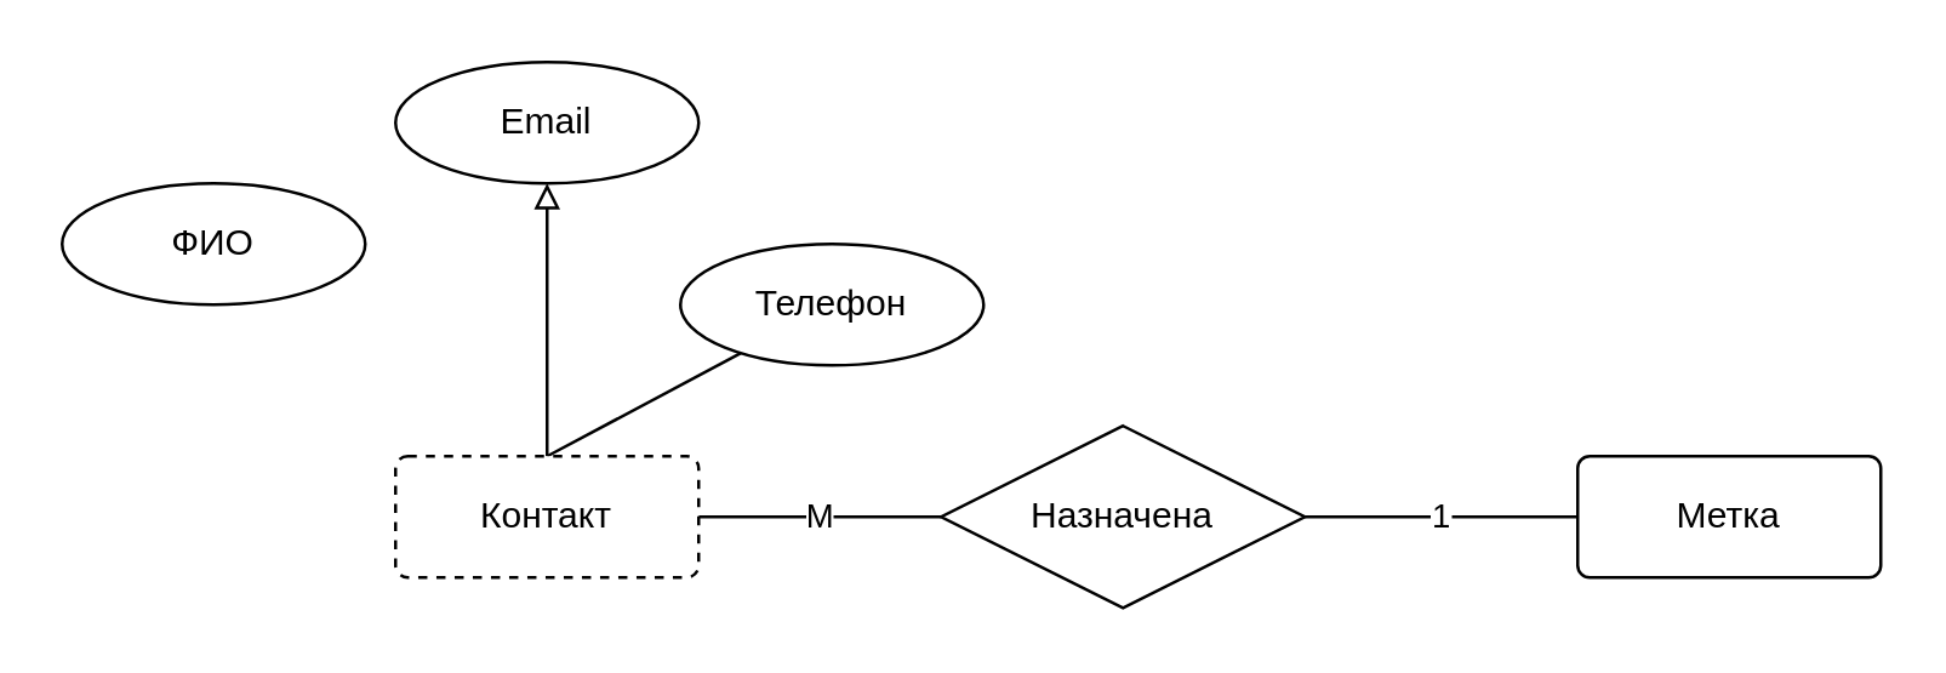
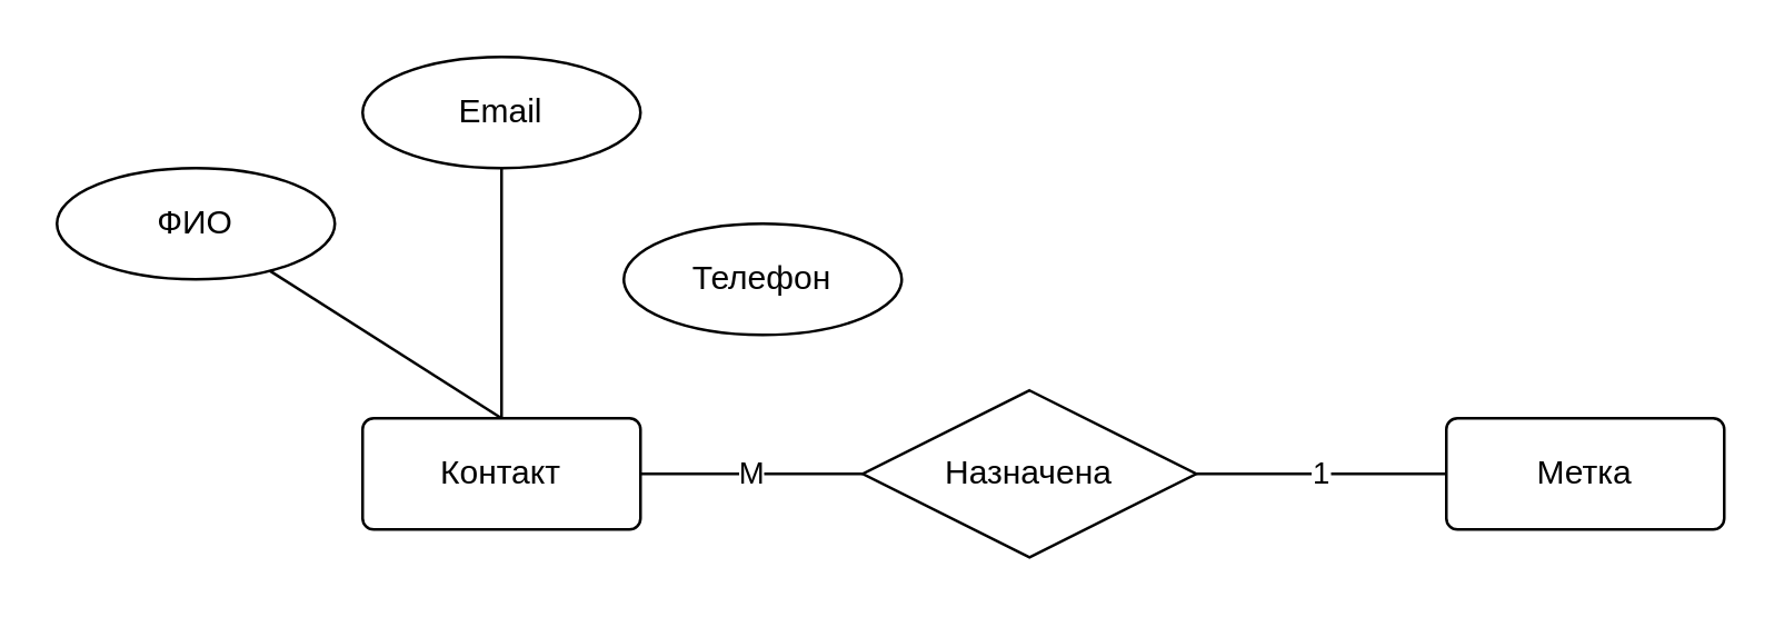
- <mxCell id="5" value="" style="edgeStyle=none;rounded=0;orthogonalLoop=1;jettySize=auto;html=1;endArrow=block;endFill=0;" edge="1" parent="1" source="6" target="8"><mxGeometry relative="1" as="geometry" /></mxCell>
+ <mxCell id="5" value="" style="edgeStyle=none;rounded=0;orthogonalLoop=1;jettySize=auto;html=1;endArrow=none;endFill=0;" edge="1" parent="1" source="6" target="8"><mxGeometry relative="1" as="geometry" /></mxCell>
- <mxCell id="4" style="edgeStyle=none;rounded=0;orthogonalLoop=1;jettySize=auto;html=1;exitX=0.5;exitY=0;exitDx=0;exitDy=0;endArrow=none;endFill=0;" edge="1" parent="1" source="6" target="9"><mxGeometry relative="1" as="geometry" /></mxCell>
+ <mxCell id="4" style="edgeStyle=none;rounded=0;orthogonalLoop=1;jettySize=auto;html=1;exitX=0.5;exitY=0;exitDx=0;exitDy=0;endArrow=none;endFill=0;" edge="1" parent="1" source="6" target="2"><mxGeometry relative="1" as="geometry" /></mxCell>
- <mxCell id="6" value="Контакт" style="rounded=1;arcSize=10;whiteSpace=wrap;html=1;align=center;dashed=1;" vertex="1" parent="1"><mxGeometry x="130" y="150" width="100" height="40" as="geometry" /></mxCell>
+ <mxCell id="6" value="Контакт" style="rounded=1;arcSize=10;whiteSpace=wrap;html=1;align=center;" vertex="1" parent="1"><mxGeometry x="130" y="150" width="100" height="40" as="geometry" /></mxCell>
